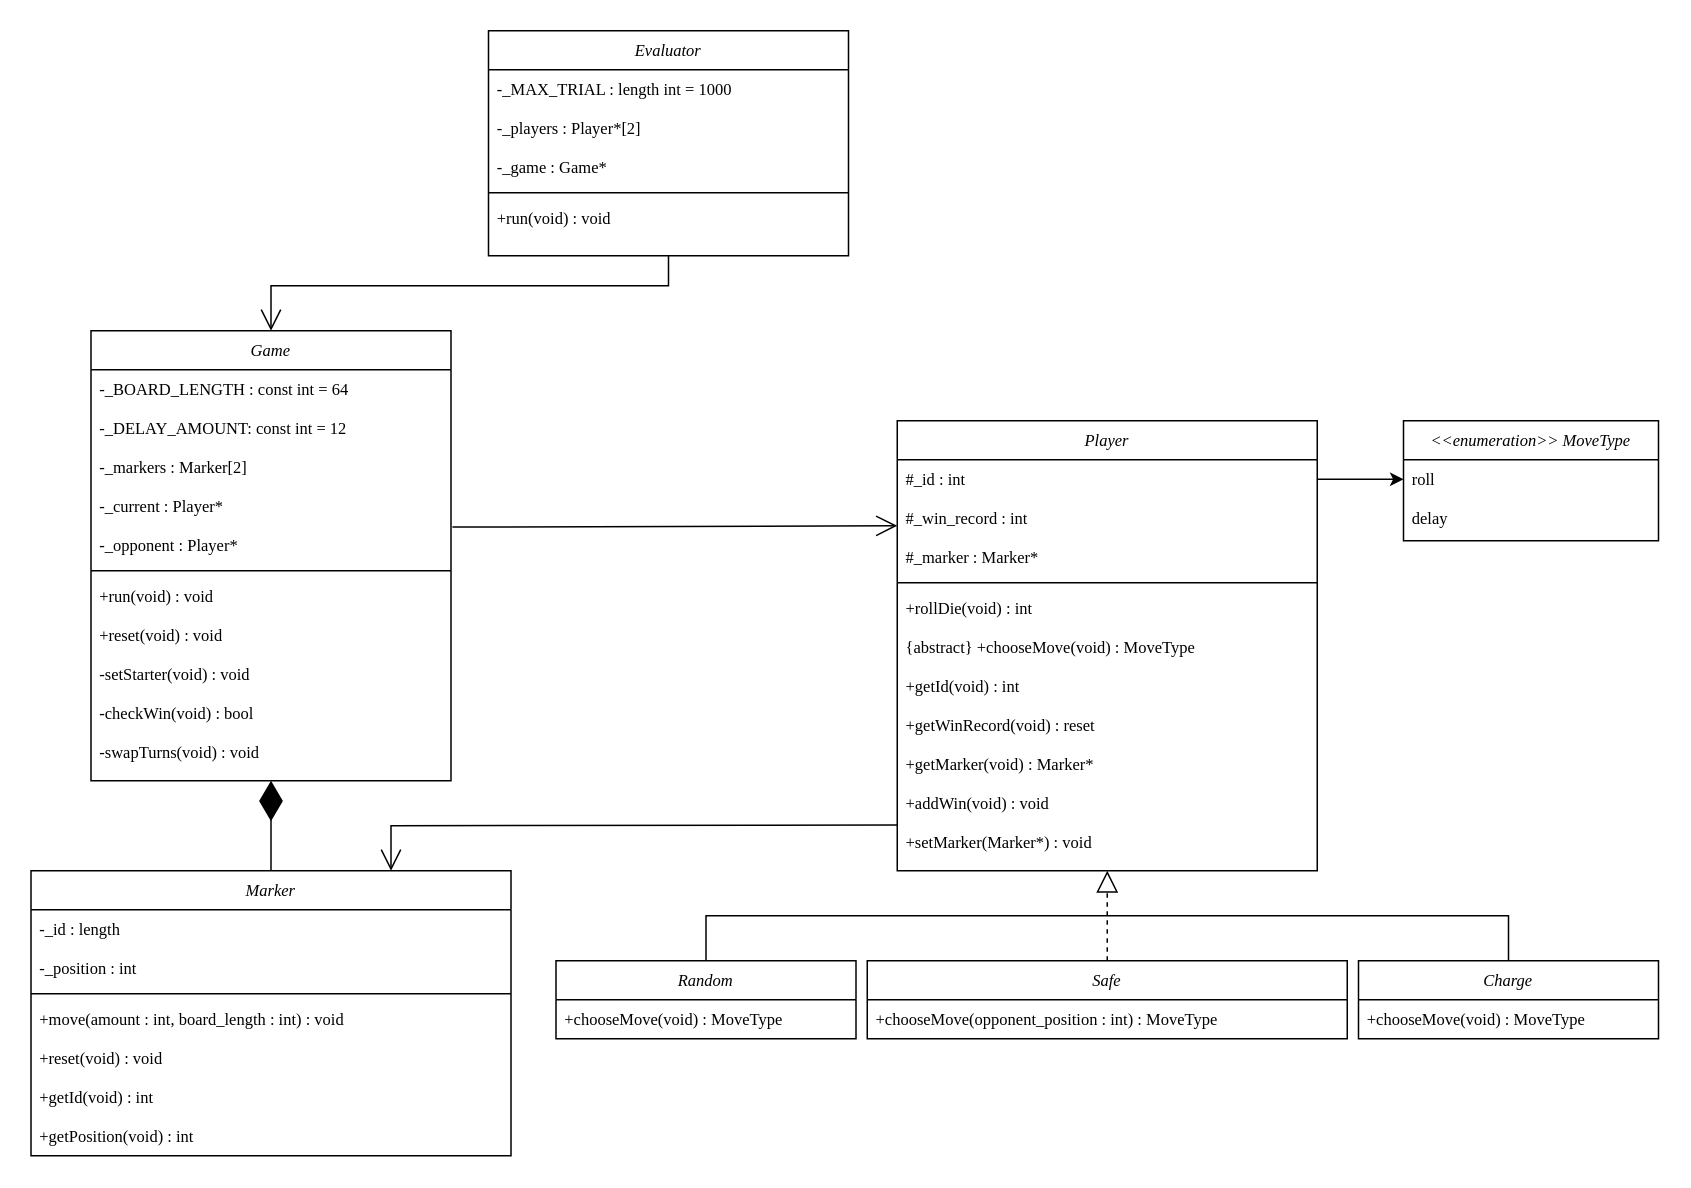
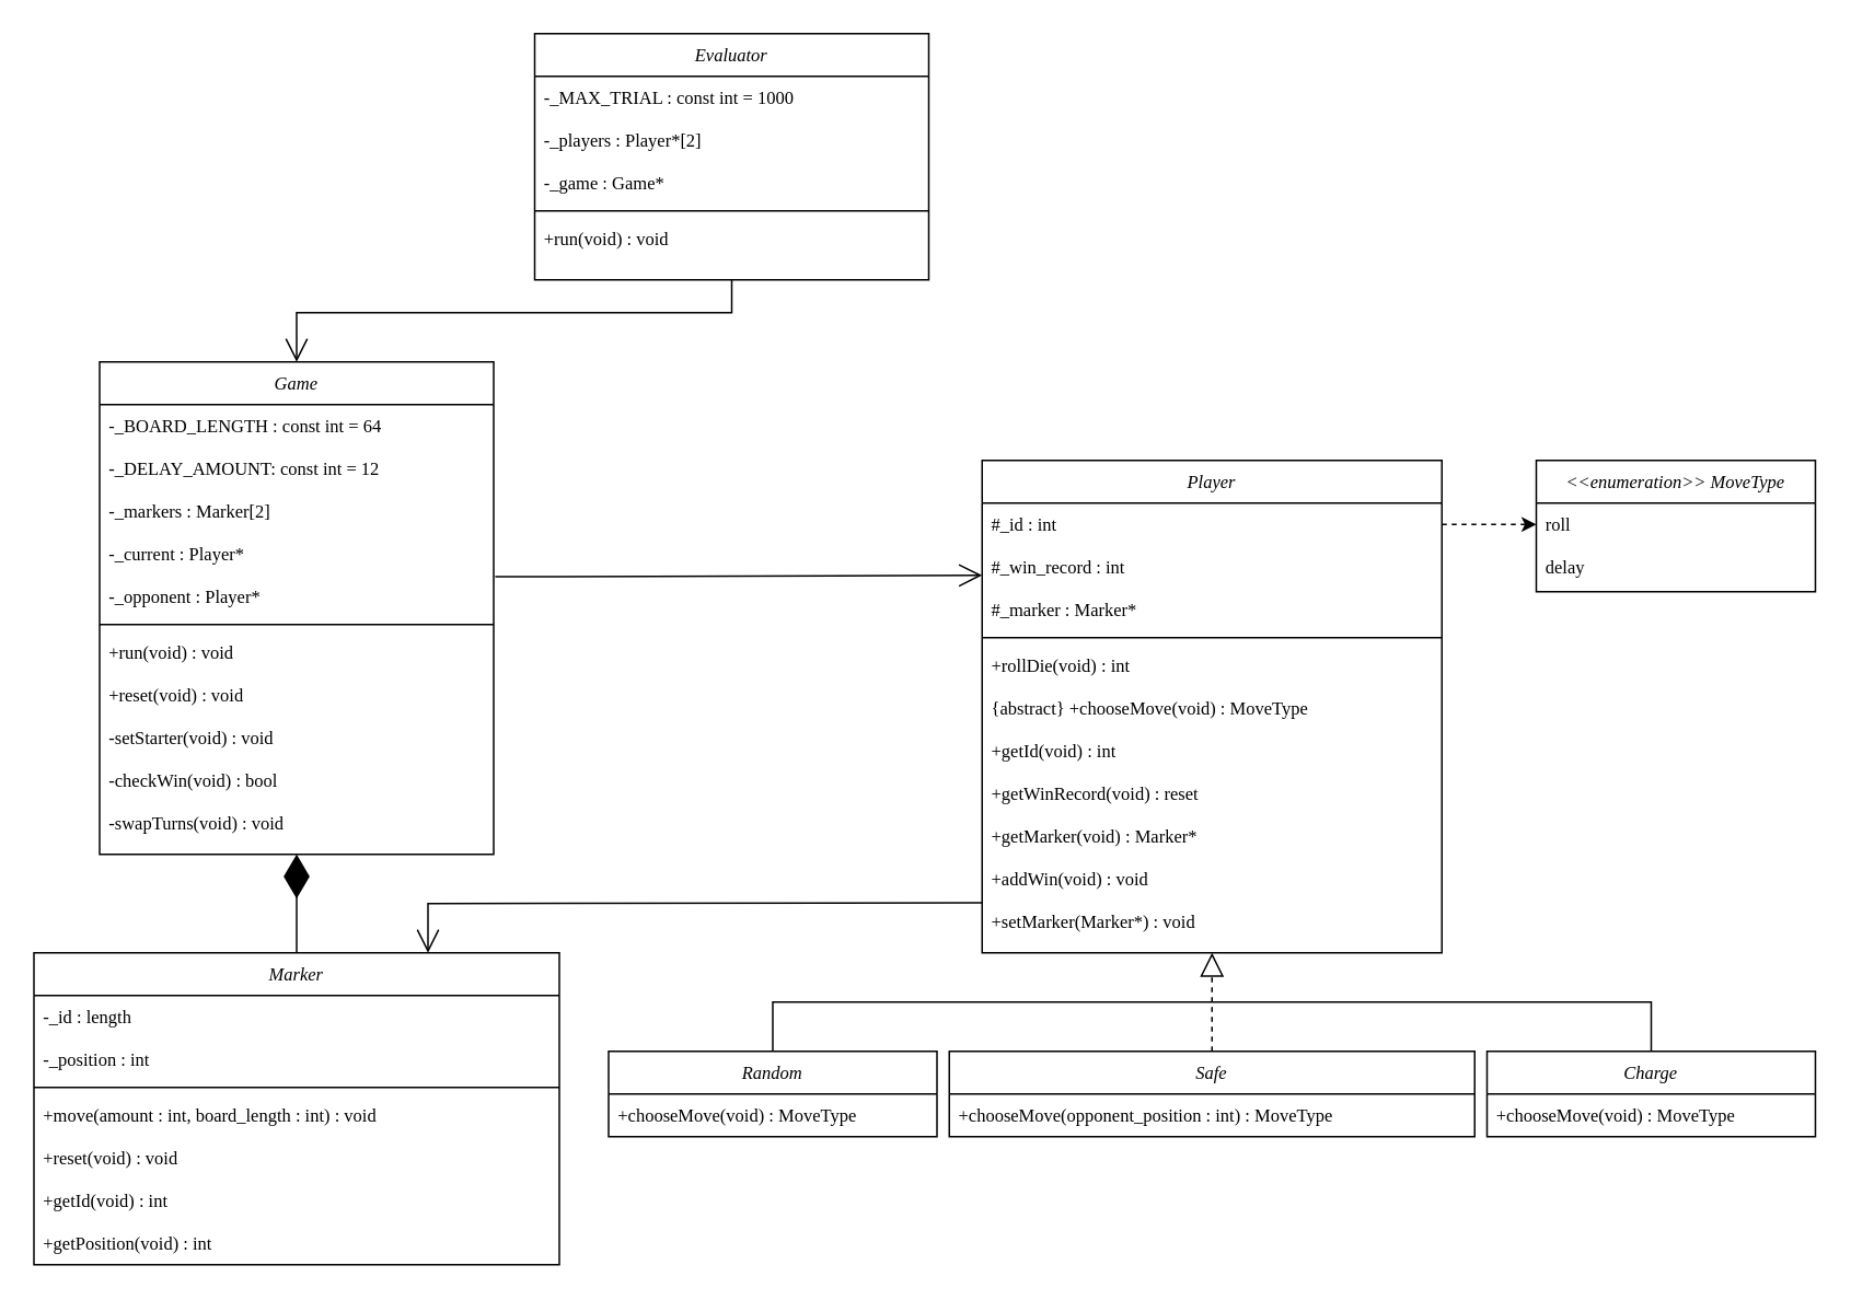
- <mxCell id="44" value="-_MAX_TRIAL : length int = 1000" style="text;align=left;verticalAlign=top;spacingLeft=4;spacingRight=4;overflow=hidden;rotatable=0;points=[[0,0.5],[1,0.5]];portConstraint=eastwest;fontFamily=JetBrains Mono;fontSize=11;" vertex="1" parent="43"><mxGeometry y="26" width="240" height="26" as="geometry" /></mxCell>
+ <mxCell id="44" value="-_MAX_TRIAL : const int = 1000" style="text;align=left;verticalAlign=top;spacingLeft=4;spacingRight=4;overflow=hidden;rotatable=0;points=[[0,0.5],[1,0.5]];portConstraint=eastwest;fontFamily=JetBrains Mono;fontSize=11;" vertex="1" parent="43"><mxGeometry y="26" width="240" height="26" as="geometry" /></mxCell>
- <mxCell id="51" value="" style="endArrow=classic;html=1;rounded=0;dashed=0;entryX=0;entryY=0.5;entryDx=0;entryDy=0;exitX=1;exitY=0.5;exitDx=0;exitDy=0;" edge="1" parent="1" source="23" target="41"><mxGeometry width="50" height="50" relative="1" as="geometry"><mxPoint x="375" y="400" as="sourcePoint" /><mxPoint x="425" y="350" as="targetPoint" /></mxGeometry></mxCell>
+ <mxCell id="51" value="" style="endArrow=classic;html=1;rounded=0;dashed=1;entryX=0;entryY=0.5;entryDx=0;entryDy=0;exitX=1;exitY=0.5;exitDx=0;exitDy=0;" edge="1" parent="1" source="23" target="41"><mxGeometry width="50" height="50" relative="1" as="geometry"><mxPoint x="375" y="400" as="sourcePoint" /><mxPoint x="425" y="350" as="targetPoint" /></mxGeometry></mxCell>
